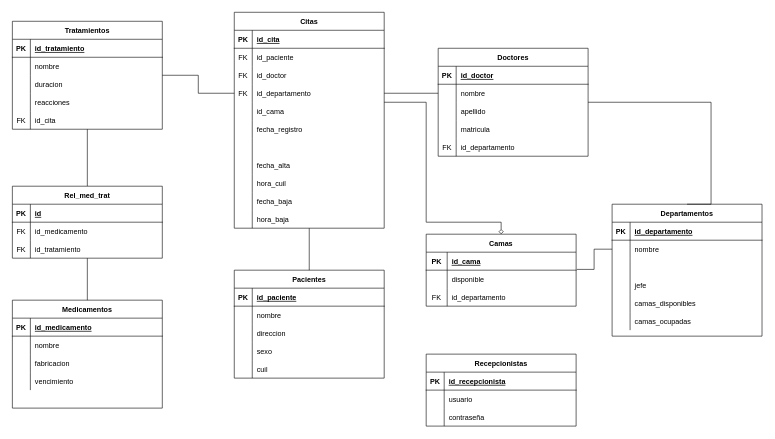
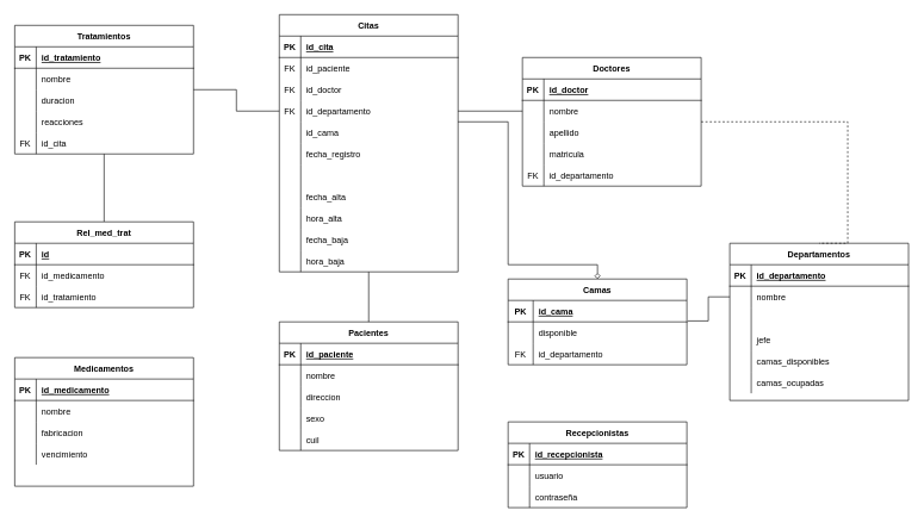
- <mxCell id="36" style="edgeStyle=orthogonalEdgeStyle;rounded=0;orthogonalLoop=1;jettySize=auto;html=1;entryX=0.5;entryY=0;entryDx=0;entryDy=0;endArrow=none;endFill=0;" parent="1" source="37" target="18" edge="1"><mxGeometry relative="1" as="geometry"><Array as="points"><mxPoint x="1185" y="170" /><mxPoint x="1185" y="340" /></Array></mxGeometry></mxCell>
+ <mxCell id="36" style="edgeStyle=orthogonalEdgeStyle;rounded=0;orthogonalLoop=1;jettySize=auto;html=1;entryX=0.5;entryY=0;entryDx=0;entryDy=0;endArrow=none;endFill=0;dashed=1;" parent="1" source="37" target="18" edge="1"><mxGeometry relative="1" as="geometry"><Array as="points"><mxPoint x="1185" y="170" /><mxPoint x="1185" y="340" /></Array></mxGeometry></mxCell>
- <mxCell id="146" value="hora_cuil" style="shape=partialRectangle;overflow=hidden;connectable=0;fillColor=none;top=0;left=0;bottom=0;right=0;align=left;spacingLeft=6;" parent="144" vertex="1"><mxGeometry x="30" width="220" height="30" as="geometry"><mxRectangle width="220" height="30" as="alternateBounds" /></mxGeometry></mxCell>
+ <mxCell id="146" value="hora_alta" style="shape=partialRectangle;overflow=hidden;connectable=0;fillColor=none;top=0;left=0;bottom=0;right=0;align=left;spacingLeft=6;" parent="144" vertex="1"><mxGeometry x="30" width="220" height="30" as="geometry"><mxRectangle width="220" height="30" as="alternateBounds" /></mxGeometry></mxCell>
- <mxCell id="86" style="edgeStyle=orthogonalEdgeStyle;rounded=0;orthogonalLoop=1;jettySize=auto;html=1;entryX=0.5;entryY=0;entryDx=0;entryDy=0;endArrow=none;endFill=0;" parent="1" source="87" target="53" edge="1"><mxGeometry relative="1" as="geometry" /></mxCell>
